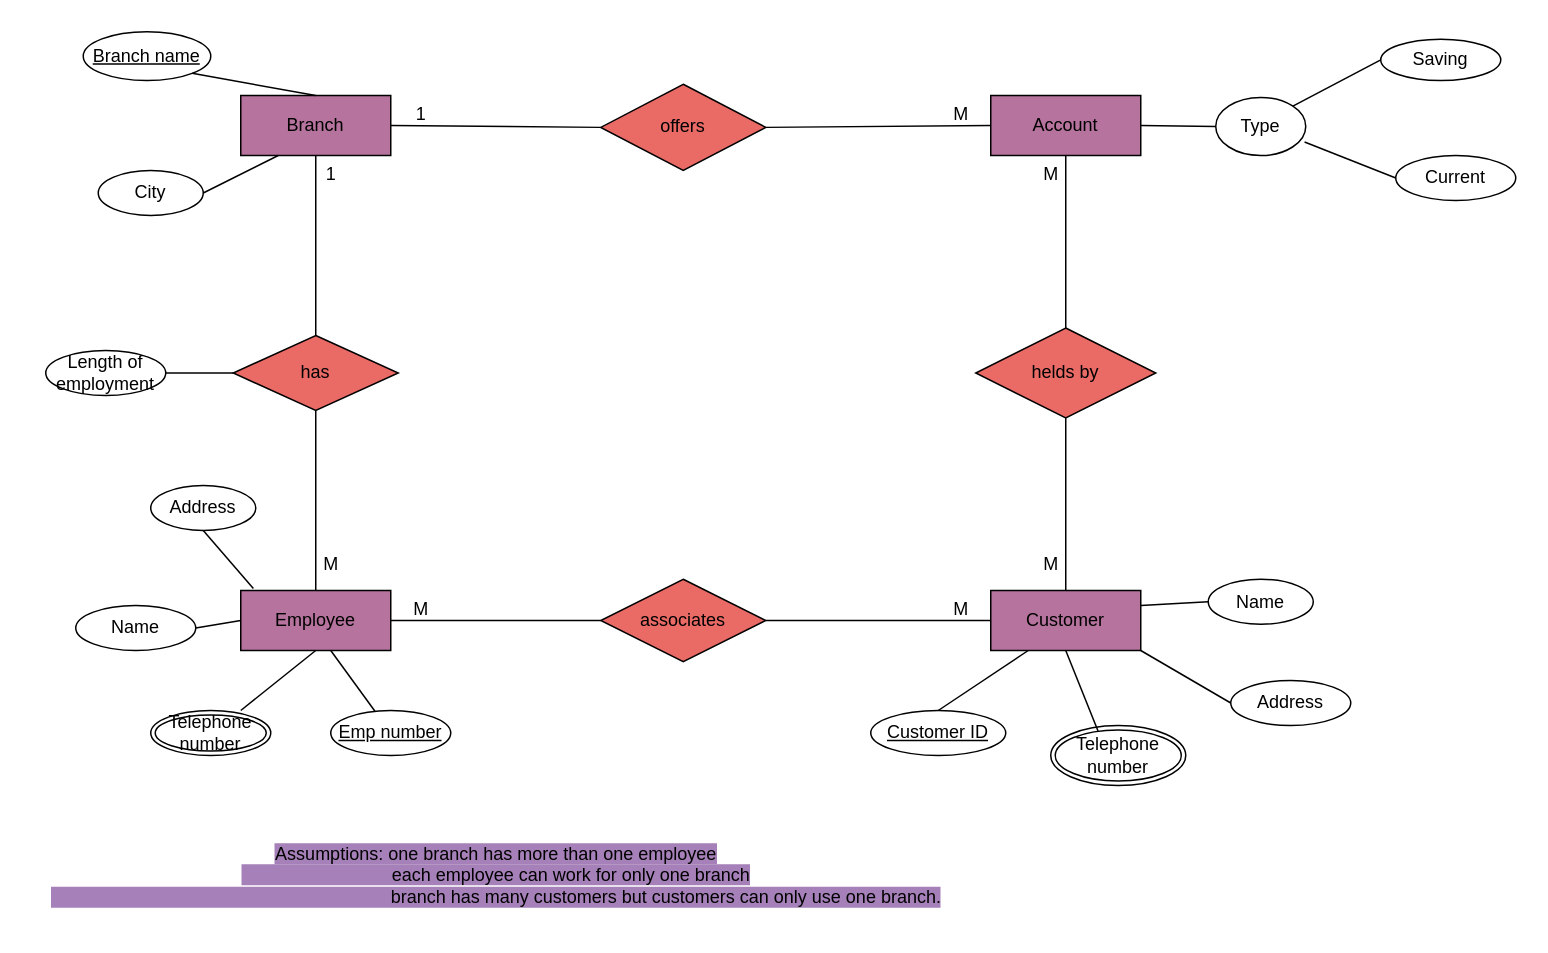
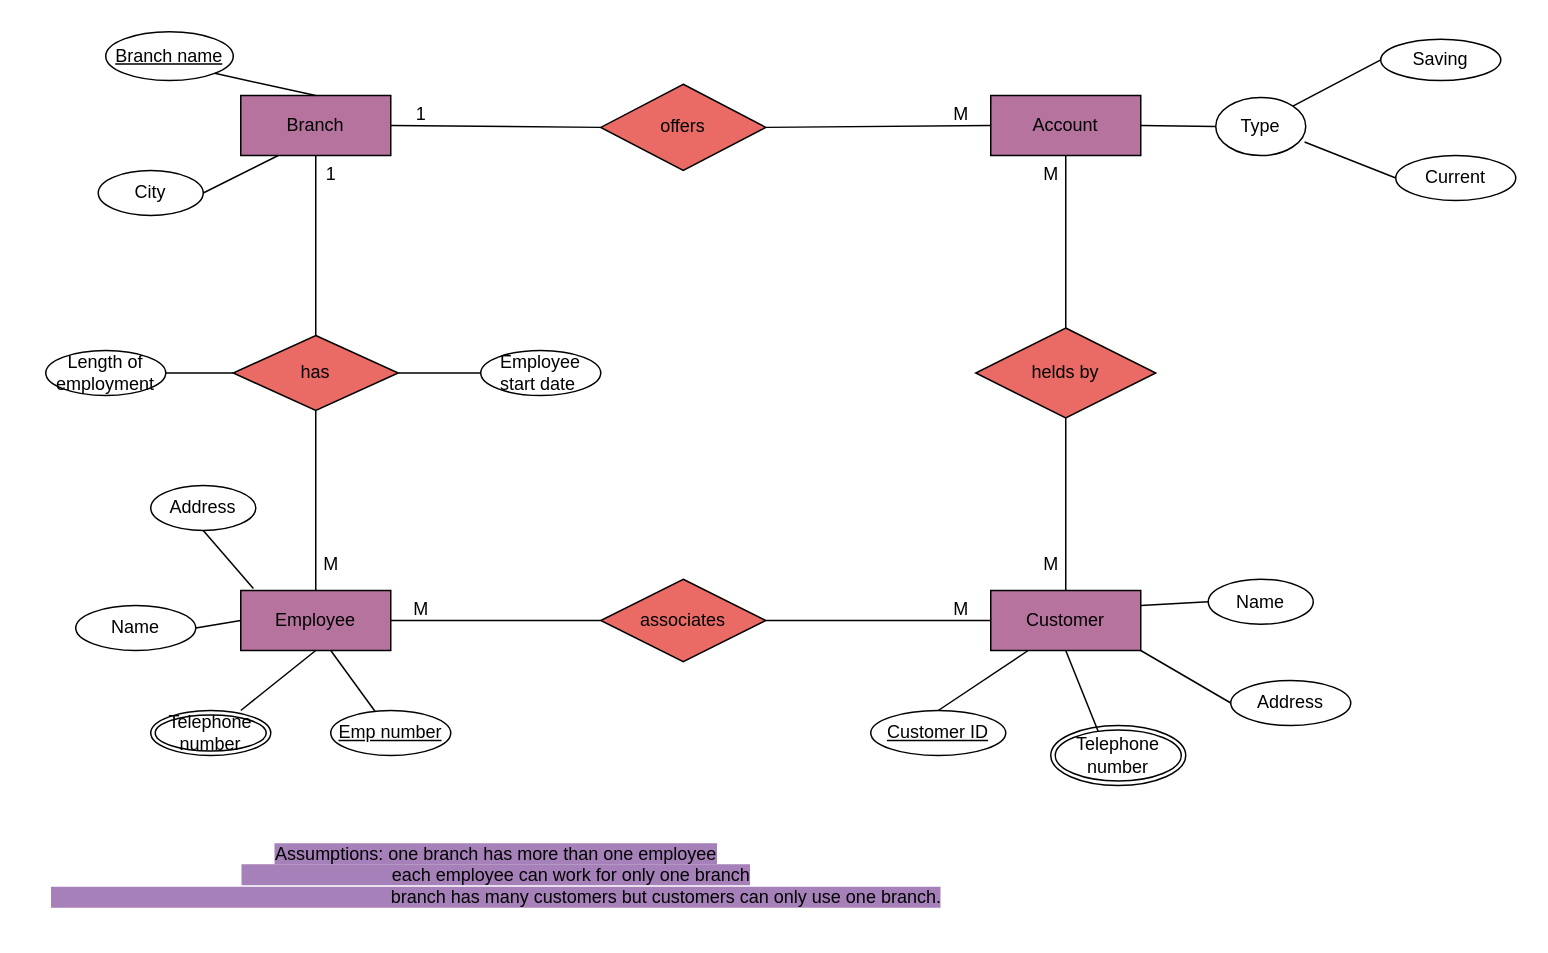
- <mxCell id="20" value="Branch name" style="ellipse;whiteSpace=wrap;html=1;align=center;fontStyle=4;" vertex="1" parent="1"><mxGeometry x="55" y="20.5" width="85" height="32.5" as="geometry" /></mxCell>
+ <mxCell id="20" value="Branch name" style="ellipse;whiteSpace=wrap;html=1;align=center;fontStyle=4;" vertex="1" parent="1"><mxGeometry x="70" y="20.5" width="85" height="32.5" as="geometry" /></mxCell>
+ <mxCell id="34" value="" style="endArrow=none;html=1;rounded=0;entryX=1;entryY=0.5;entryDx=0;entryDy=0;exitX=0;exitY=0.5;exitDx=0;exitDy=0;" edge="1" parent="1" source="30" target="6"><mxGeometry relative="1" as="geometry"><mxPoint x="370" y="293" as="sourcePoint" /><mxPoint x="530" y="293" as="targetPoint" /></mxGeometry></mxCell>
+ <mxCell id="30" value="Employee start date&amp;nbsp;" style="ellipse;whiteSpace=wrap;html=1;align=center;" vertex="1" parent="1"><mxGeometry x="320" y="233" width="80" height="30" as="geometry" /></mxCell>
